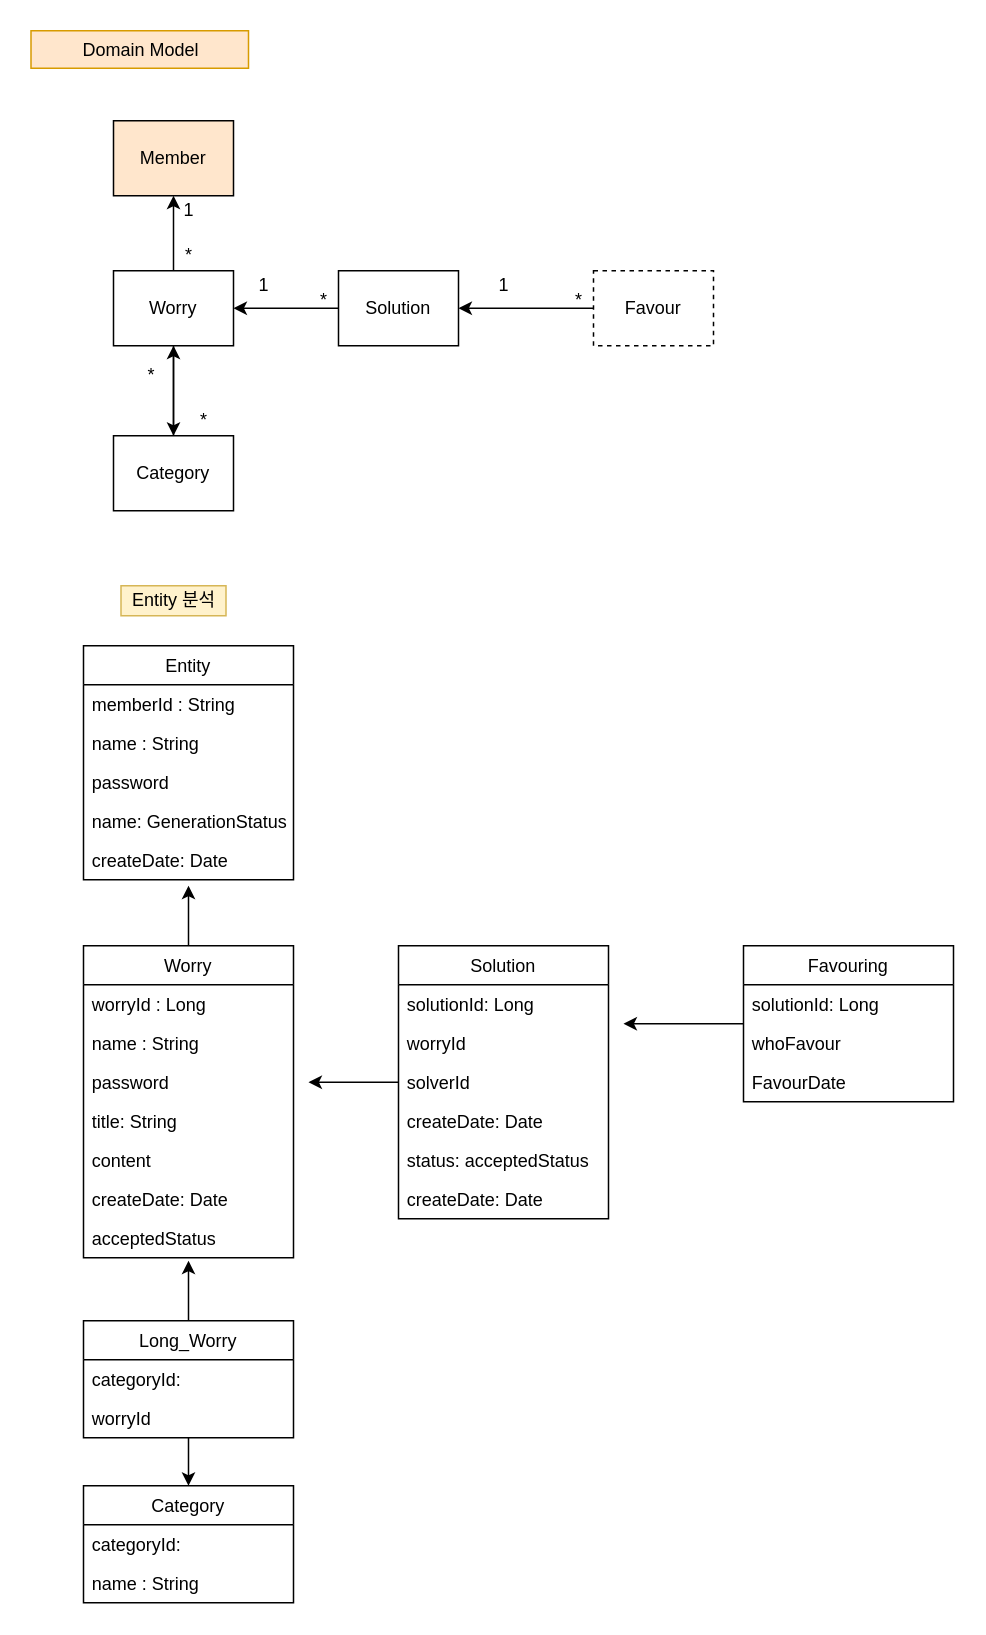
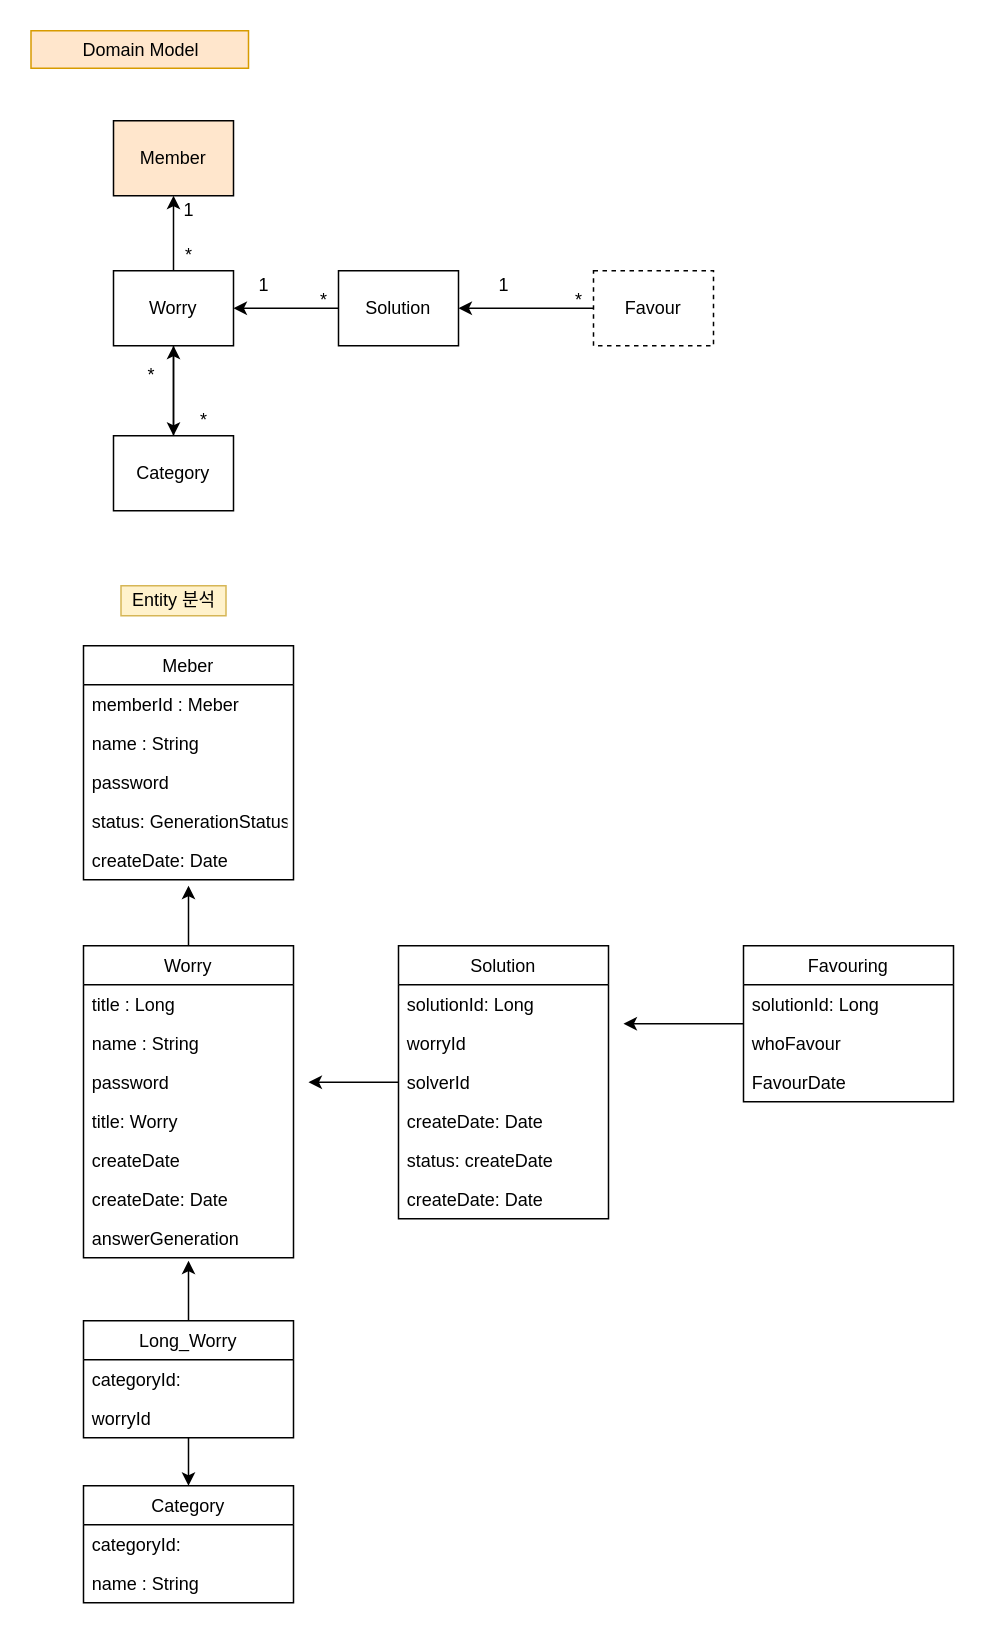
- <mxCell id="22" value="Entity" style="swimlane;fontStyle=0;childLayout=stackLayout;horizontal=1;startSize=26;horizontalStack=0;resizeParent=1;resizeParentMax=0;resizeLast=0;collapsible=1;marginBottom=0;" parent="1" vertex="1"><mxGeometry x="55" y="430" width="140" height="156" as="geometry" /></mxCell>
+ <mxCell id="22" value="Meber" style="swimlane;fontStyle=0;childLayout=stackLayout;horizontal=1;startSize=26;horizontalStack=0;resizeParent=1;resizeParentMax=0;resizeLast=0;collapsible=1;marginBottom=0;" parent="1" vertex="1"><mxGeometry x="55" y="430" width="140" height="156" as="geometry" /></mxCell>
- <mxCell id="23" value="memberId : String" style="text;strokeColor=none;fillColor=none;align=left;verticalAlign=top;spacingLeft=4;spacingRight=4;overflow=hidden;rotatable=0;points=[[0,0.5],[1,0.5]];portConstraint=eastwest;" parent="22" vertex="1"><mxGeometry y="26" width="140" height="26" as="geometry" /></mxCell>
+ <mxCell id="23" value="memberId : Meber" style="text;strokeColor=none;fillColor=none;align=left;verticalAlign=top;spacingLeft=4;spacingRight=4;overflow=hidden;rotatable=0;points=[[0,0.5],[1,0.5]];portConstraint=eastwest;" parent="22" vertex="1"><mxGeometry y="26" width="140" height="26" as="geometry" /></mxCell>
- <mxCell id="26" value="name: GenerationStatus" style="text;strokeColor=none;fillColor=none;align=left;verticalAlign=top;spacingLeft=4;spacingRight=4;overflow=hidden;rotatable=0;points=[[0,0.5],[1,0.5]];portConstraint=eastwest;" parent="22" vertex="1"><mxGeometry y="104" width="140" height="26" as="geometry" /></mxCell>
+ <mxCell id="26" value="status: GenerationStatus" style="text;strokeColor=none;fillColor=none;align=left;verticalAlign=top;spacingLeft=4;spacingRight=4;overflow=hidden;rotatable=0;points=[[0,0.5],[1,0.5]];portConstraint=eastwest;" parent="22" vertex="1"><mxGeometry y="104" width="140" height="26" as="geometry" /></mxCell>
- <mxCell id="30" value="worryId : Long" style="text;strokeColor=none;fillColor=none;align=left;verticalAlign=top;spacingLeft=4;spacingRight=4;overflow=hidden;rotatable=0;points=[[0,0.5],[1,0.5]];portConstraint=eastwest;" parent="29" vertex="1"><mxGeometry y="26" width="140" height="26" as="geometry" /></mxCell>
+ <mxCell id="30" value="title : Long" style="text;strokeColor=none;fillColor=none;align=left;verticalAlign=top;spacingLeft=4;spacingRight=4;overflow=hidden;rotatable=0;points=[[0,0.5],[1,0.5]];portConstraint=eastwest;" parent="29" vertex="1"><mxGeometry y="26" width="140" height="26" as="geometry" /></mxCell>
- <mxCell id="33" value="title: String" style="text;strokeColor=none;fillColor=none;align=left;verticalAlign=top;spacingLeft=4;spacingRight=4;overflow=hidden;rotatable=0;points=[[0,0.5],[1,0.5]];portConstraint=eastwest;" vertex="1" parent="29"><mxGeometry y="104" width="140" height="26" as="geometry" /></mxCell>
+ <mxCell id="33" value="title: Worry" style="text;strokeColor=none;fillColor=none;align=left;verticalAlign=top;spacingLeft=4;spacingRight=4;overflow=hidden;rotatable=0;points=[[0,0.5],[1,0.5]];portConstraint=eastwest;" vertex="1" parent="29"><mxGeometry y="104" width="140" height="26" as="geometry" /></mxCell>
- <mxCell id="34" value="content" style="text;strokeColor=none;fillColor=none;align=left;verticalAlign=top;spacingLeft=4;spacingRight=4;overflow=hidden;rotatable=0;points=[[0,0.5],[1,0.5]];portConstraint=eastwest;" parent="29" vertex="1"><mxGeometry y="130" width="140" height="26" as="geometry" /></mxCell>
+ <mxCell id="34" value="createDate" style="text;strokeColor=none;fillColor=none;align=left;verticalAlign=top;spacingLeft=4;spacingRight=4;overflow=hidden;rotatable=0;points=[[0,0.5],[1,0.5]];portConstraint=eastwest;" parent="29" vertex="1"><mxGeometry y="130" width="140" height="26" as="geometry" /></mxCell>
- <mxCell id="51" value="status: acceptedStatus" style="text;strokeColor=none;fillColor=none;align=left;verticalAlign=top;spacingLeft=4;spacingRight=4;overflow=hidden;rotatable=0;points=[[0,0.5],[1,0.5]];portConstraint=eastwest;" vertex="1" parent="46"><mxGeometry y="130" width="140" height="26" as="geometry" /></mxCell>
+ <mxCell id="51" value="status: createDate" style="text;strokeColor=none;fillColor=none;align=left;verticalAlign=top;spacingLeft=4;spacingRight=4;overflow=hidden;rotatable=0;points=[[0,0.5],[1,0.5]];portConstraint=eastwest;" vertex="1" parent="46"><mxGeometry y="130" width="140" height="26" as="geometry" /></mxCell>
- <mxCell id="36" value="acceptedStatus&#10;" style="text;strokeColor=none;fillColor=none;align=left;verticalAlign=top;spacingLeft=4;spacingRight=4;overflow=hidden;rotatable=0;points=[[0,0.5],[1,0.5]];portConstraint=eastwest;" vertex="1" parent="29"><mxGeometry y="182" width="140" height="26" as="geometry" /></mxCell>
+ <mxCell id="36" value="answerGeneration&#10;" style="text;strokeColor=none;fillColor=none;align=left;verticalAlign=top;spacingLeft=4;spacingRight=4;overflow=hidden;rotatable=0;points=[[0,0.5],[1,0.5]];portConstraint=eastwest;" vertex="1" parent="29"><mxGeometry y="182" width="140" height="26" as="geometry" /></mxCell>
